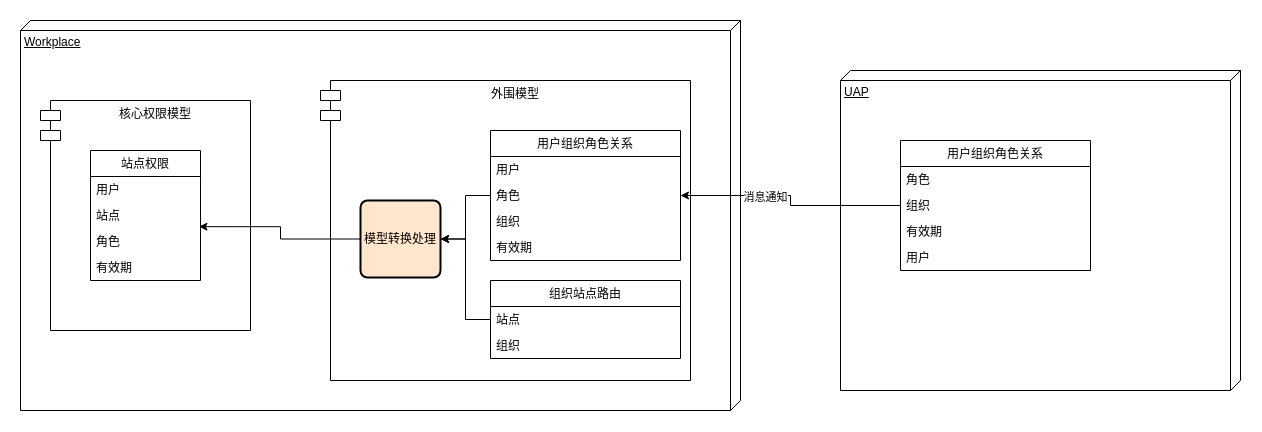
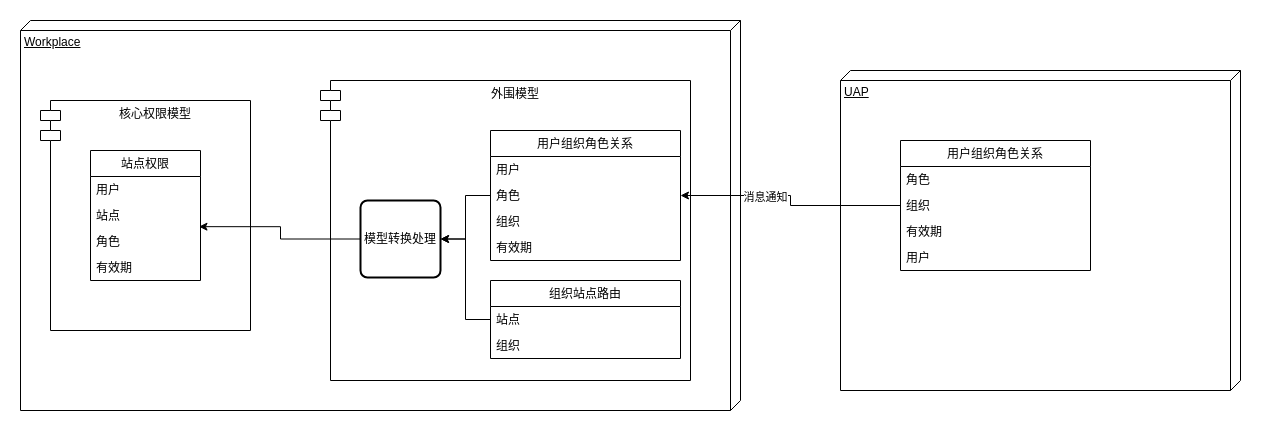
- <mxCell id="27" value="模型转换处理" style="rounded=1;whiteSpace=wrap;html=1;absoluteArcSize=1;arcSize=14;strokeWidth=2;fillColor=#ffe6cc;" vertex="1" parent="1"><mxGeometry x="360" y="200" width="80" height="77" as="geometry" /></mxCell>
+ <mxCell id="27" value="模型转换处理" style="rounded=1;whiteSpace=wrap;html=1;absoluteArcSize=1;arcSize=14;strokeWidth=2;" vertex="1" parent="1"><mxGeometry x="360" y="200" width="80" height="77" as="geometry" /></mxCell>
